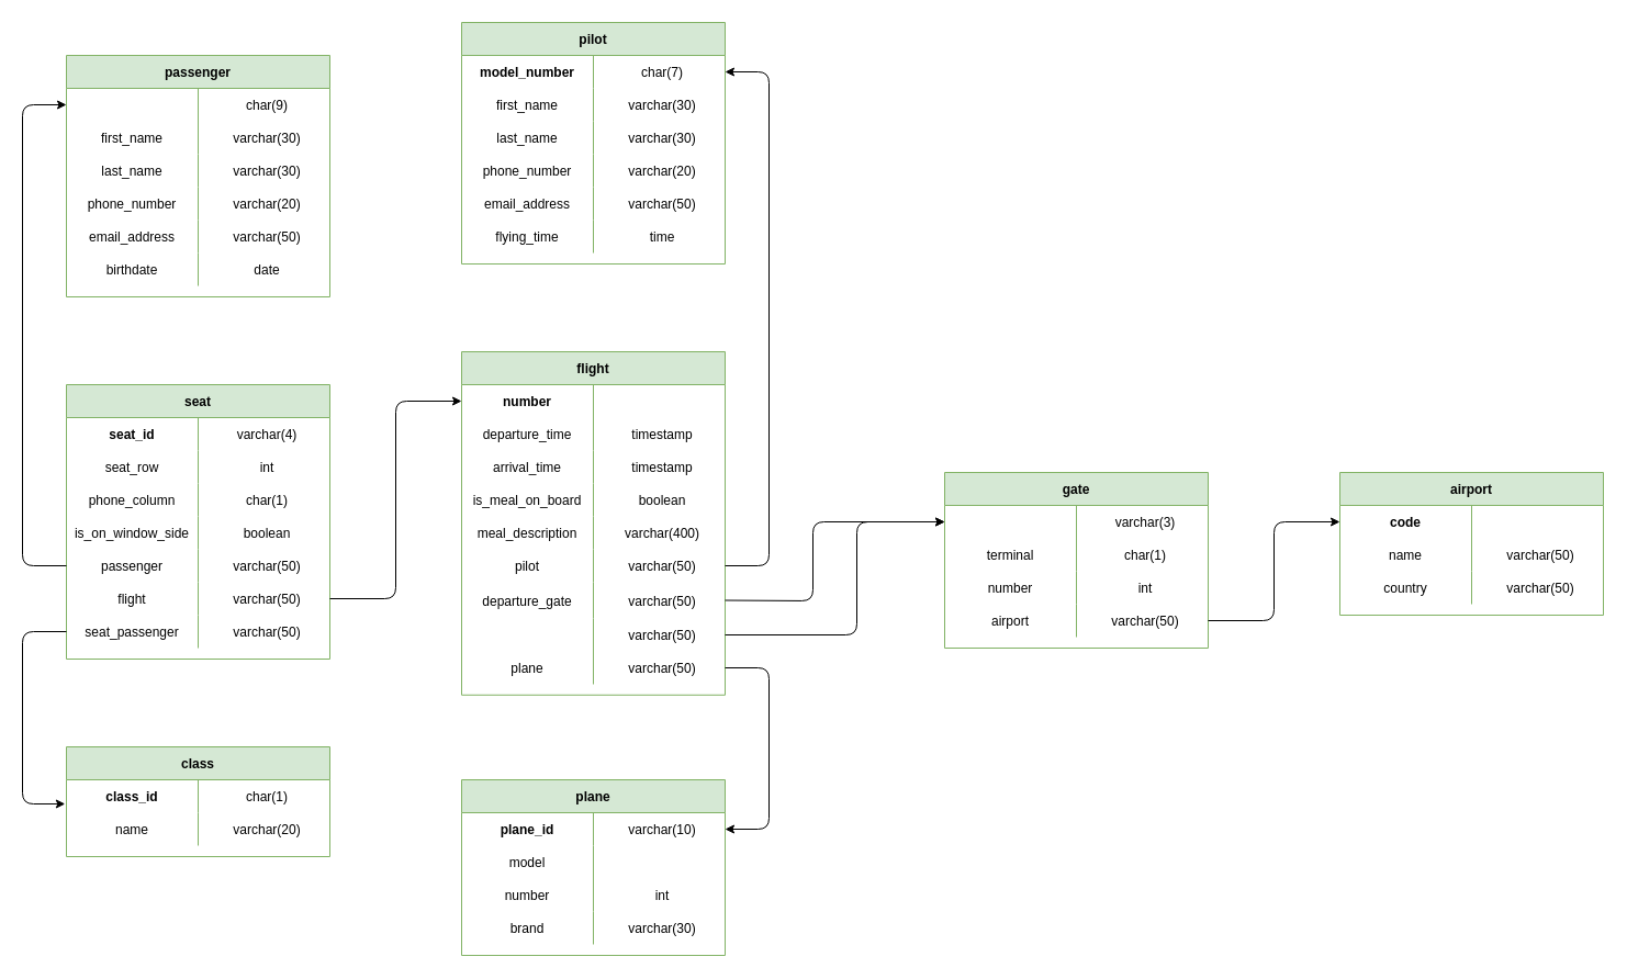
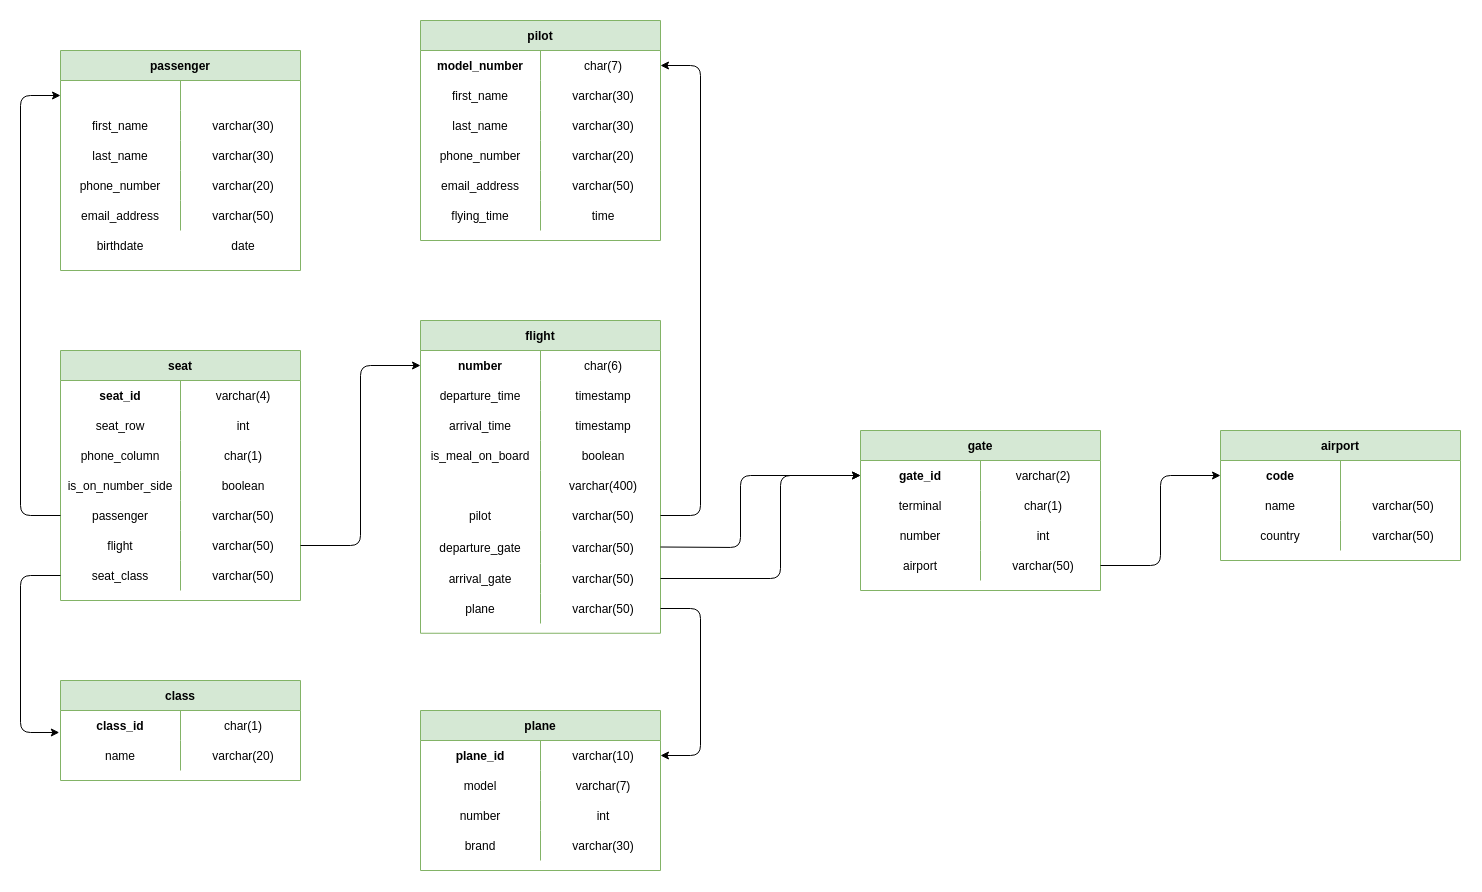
- <mxCell id="95" value="char(9)" style="shape=partialRectangle;connectable=0;fillColor=none;top=0;left=0;bottom=0;right=0;align=center;spacingLeft=6;fontStyle=0;overflow=hidden;" parent="94" vertex="1"><mxGeometry x="120" width="120" height="30" as="geometry" /></mxCell>
+ <mxCell id="5" value="char(6)" style="shape=partialRectangle;connectable=0;fillColor=none;top=0;left=0;bottom=0;right=0;align=center;spacingLeft=6;fontStyle=0;overflow=hidden;" parent="3" vertex="1"><mxGeometry x="120" width="120" height="30" as="geometry" /></mxCell>
+ <mxCell id="125" value="gate_id" style="shape=partialRectangle;connectable=0;fillColor=none;top=0;left=0;bottom=0;right=0;fontStyle=1;overflow=hidden;align=center;" parent="124" vertex="1"><mxGeometry width="120" height="30" as="geometry" /></mxCell>
- <mxCell id="126" value="varchar(3)" style="shape=partialRectangle;connectable=0;fillColor=none;top=0;left=0;bottom=0;right=0;align=center;spacingLeft=6;fontStyle=0;overflow=hidden;" parent="124" vertex="1"><mxGeometry x="120" width="120" height="30" as="geometry" /></mxCell>
+ <mxCell id="126" value="varchar(2)" style="shape=partialRectangle;connectable=0;fillColor=none;top=0;left=0;bottom=0;right=0;align=center;spacingLeft=6;fontStyle=0;overflow=hidden;" parent="124" vertex="1"><mxGeometry x="120" width="120" height="30" as="geometry" /></mxCell>
- <mxCell id="82" value="is_on_window_side" style="shape=partialRectangle;connectable=0;fillColor=none;top=0;left=0;bottom=0;right=0;fontStyle=0;overflow=hidden;align=center;" parent="81" vertex="1"><mxGeometry width="120" height="30" as="geometry" /></mxCell>
+ <mxCell id="82" value="is_on_number_side" style="shape=partialRectangle;connectable=0;fillColor=none;top=0;left=0;bottom=0;right=0;fontStyle=0;overflow=hidden;align=center;" parent="81" vertex="1"><mxGeometry width="120" height="30" as="geometry" /></mxCell>
- <mxCell id="16" value="meal_description" style="shape=partialRectangle;connectable=0;fillColor=none;top=0;left=0;bottom=0;right=0;fontStyle=0;overflow=hidden;align=center;" parent="15" vertex="1"><mxGeometry width="120" height="30" as="geometry" /></mxCell>
- <mxCell id="91" value="seat_passenger" style="shape=partialRectangle;connectable=0;fillColor=none;top=0;left=0;bottom=0;right=0;fontStyle=0;overflow=hidden;align=center;" parent="90" vertex="1"><mxGeometry width="120" height="30" as="geometry" /></mxCell>
+ <mxCell id="91" value="seat_class" style="shape=partialRectangle;connectable=0;fillColor=none;top=0;left=0;bottom=0;right=0;fontStyle=0;overflow=hidden;align=center;" parent="90" vertex="1"><mxGeometry width="120" height="30" as="geometry" /></mxCell>
+ <mxCell id="25" value="arrival_gate" style="shape=partialRectangle;connectable=0;fillColor=none;top=0;left=0;bottom=0;right=0;fontStyle=0;overflow=hidden;align=center;" parent="24" vertex="1"><mxGeometry width="120" height="30" as="geometry" /></mxCell>
+ <mxCell id="45" value="varchar(7)" style="shape=partialRectangle;connectable=0;fillColor=none;top=0;left=0;bottom=0;right=0;align=center;spacingLeft=6;fontStyle=0;overflow=hidden;" parent="43" vertex="1"><mxGeometry x="120" width="120" height="30" as="geometry" /></mxCell>
